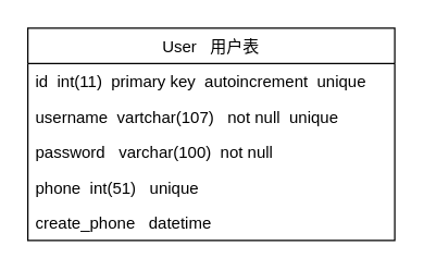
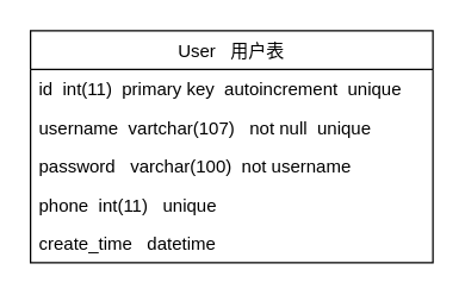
- <mxCell id="5" value="password   varchar(100)  not null " style="text;strokeColor=none;fillColor=none;align=left;verticalAlign=top;spacingLeft=4;spacingRight=4;overflow=hidden;rotatable=0;points=[[0,0.5],[1,0.5]];portConstraint=eastwest;" vertex="1" parent="2"><mxGeometry y="78" width="270" height="26" as="geometry" /></mxCell>
+ <mxCell id="5" value="password   varchar(100)  not username " style="text;strokeColor=none;fillColor=none;align=left;verticalAlign=top;spacingLeft=4;spacingRight=4;overflow=hidden;rotatable=0;points=[[0,0.5],[1,0.5]];portConstraint=eastwest;" vertex="1" parent="2"><mxGeometry y="78" width="270" height="26" as="geometry" /></mxCell>
- <mxCell id="6" value="phone  int(51)   unique" style="text;strokeColor=none;fillColor=none;align=left;verticalAlign=top;spacingLeft=4;spacingRight=4;overflow=hidden;rotatable=0;points=[[0,0.5],[1,0.5]];portConstraint=eastwest;" vertex="1" parent="2"><mxGeometry y="104" width="270" height="26" as="geometry" /></mxCell>
+ <mxCell id="6" value="phone  int(11)   unique" style="text;strokeColor=none;fillColor=none;align=left;verticalAlign=top;spacingLeft=4;spacingRight=4;overflow=hidden;rotatable=0;points=[[0,0.5],[1,0.5]];portConstraint=eastwest;" vertex="1" parent="2"><mxGeometry y="104" width="270" height="26" as="geometry" /></mxCell>
- <mxCell id="7" value="create_phone   datetime" style="text;strokeColor=none;fillColor=none;align=left;verticalAlign=top;spacingLeft=4;spacingRight=4;overflow=hidden;rotatable=0;points=[[0,0.5],[1,0.5]];portConstraint=eastwest;" vertex="1" parent="2"><mxGeometry y="130" width="270" height="26" as="geometry" /></mxCell>
+ <mxCell id="7" value="create_time   datetime" style="text;strokeColor=none;fillColor=none;align=left;verticalAlign=top;spacingLeft=4;spacingRight=4;overflow=hidden;rotatable=0;points=[[0,0.5],[1,0.5]];portConstraint=eastwest;" vertex="1" parent="2"><mxGeometry y="130" width="270" height="26" as="geometry" /></mxCell>
